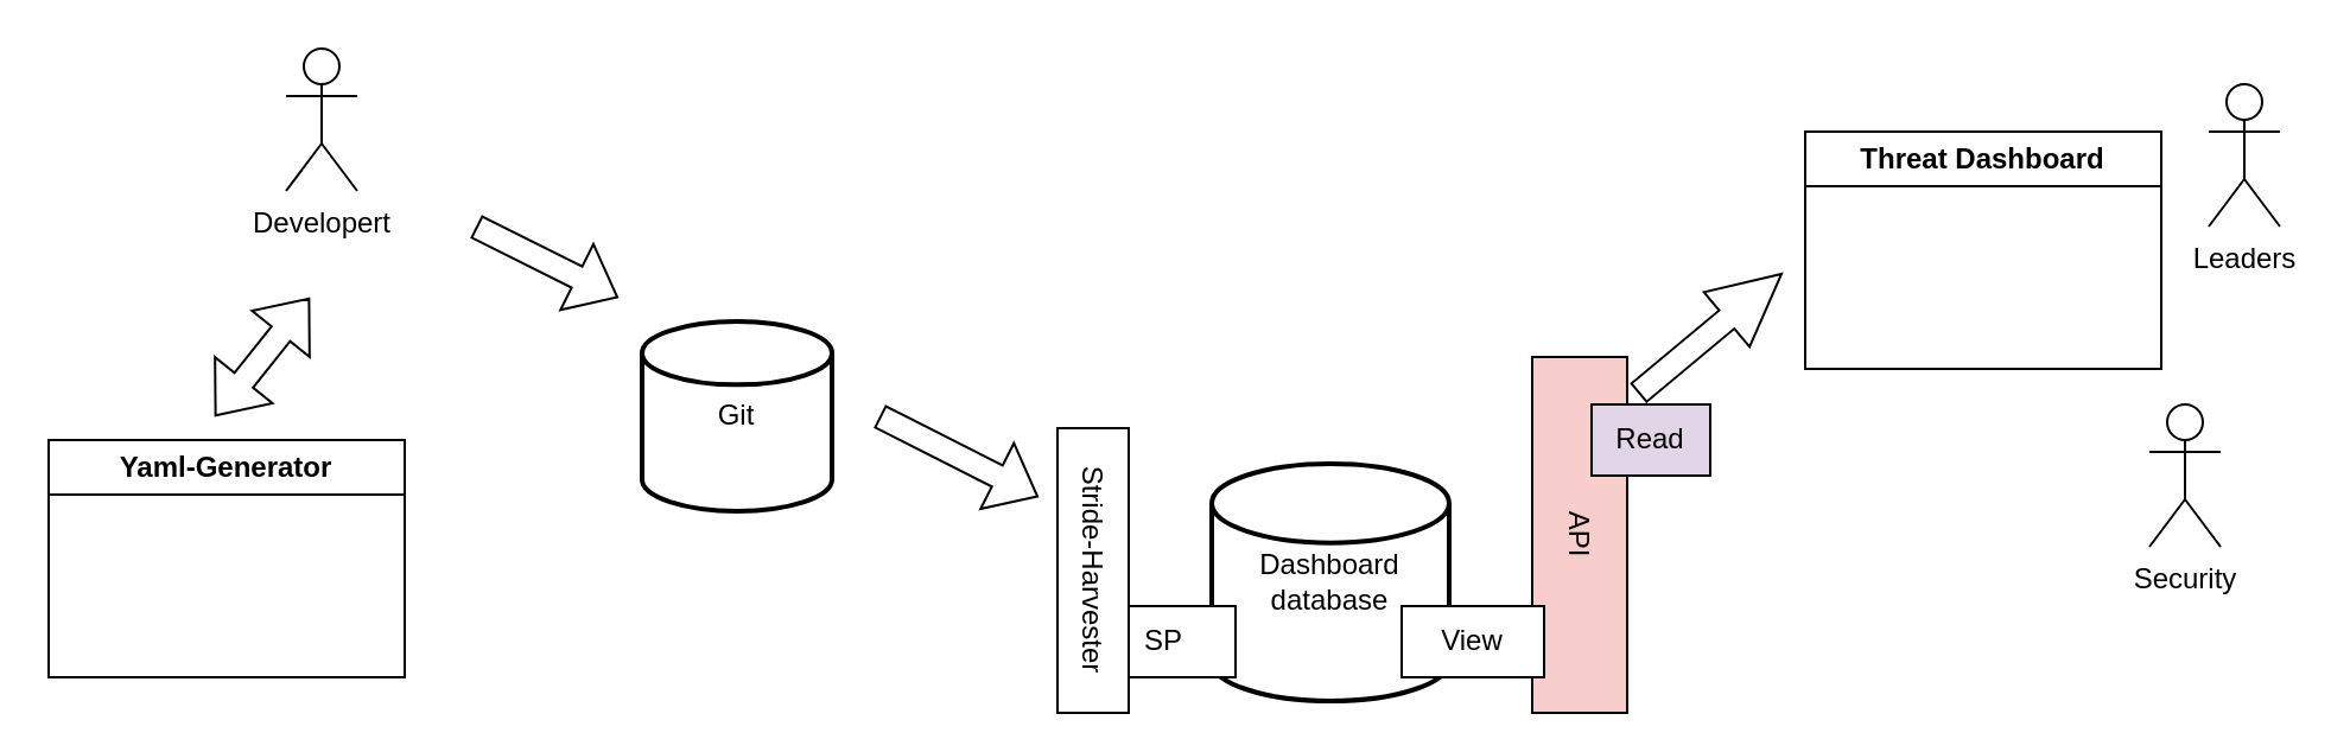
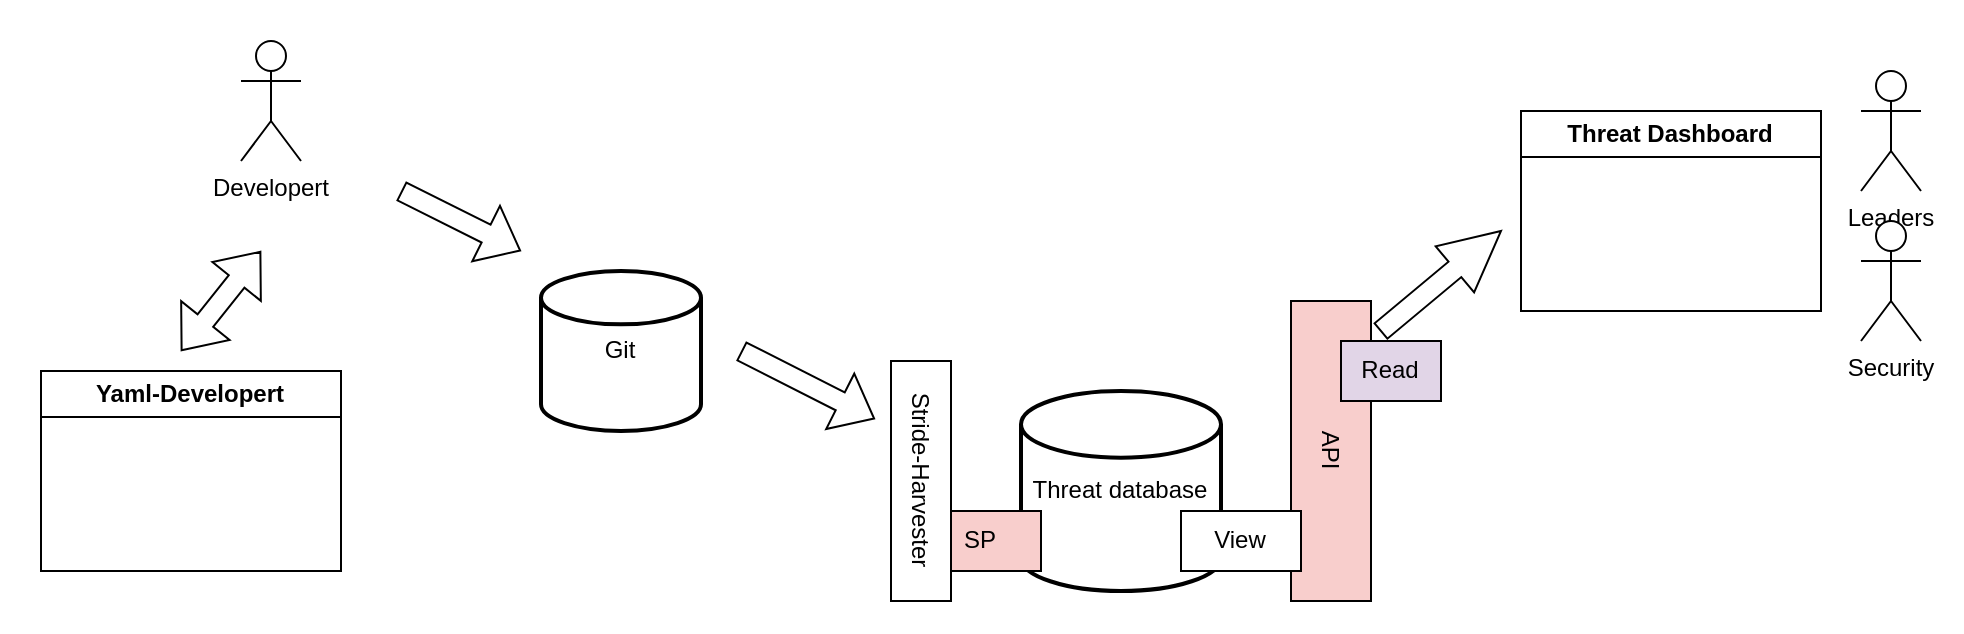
- <mxCell id="10" value="Yaml-Generator" style="swimlane;whiteSpace=wrap;html=1;" parent="1" vertex="1"><mxGeometry x="20" y="185" width="150" height="100" as="geometry" /></mxCell>
+ <mxCell id="10" value="Yaml-Developert" style="swimlane;whiteSpace=wrap;html=1;" parent="1" vertex="1"><mxGeometry x="20" y="185" width="150" height="100" as="geometry" /></mxCell>
- <mxCell id="17" value="Security" style="shape=umlActor;verticalLabelPosition=bottom;verticalAlign=top;html=1;outlineConnect=0;" parent="1" vertex="1"><mxGeometry x="905" y="170" width="30" height="60" as="geometry" /></mxCell>
+ <mxCell id="17" value="Security" style="shape=umlActor;verticalLabelPosition=bottom;verticalAlign=top;html=1;outlineConnect=0;" parent="1" vertex="1"><mxGeometry x="930" y="110" width="30" height="60" as="geometry" /></mxCell>
- <mxCell id="2" value="Dashboard database" style="strokeWidth=2;html=1;shape=mxgraph.flowchart.database;whiteSpace=wrap;verticalAlign=middle;" parent="1" vertex="1"><mxGeometry x="510" y="195" width="100" height="100" as="geometry" /></mxCell>
+ <mxCell id="2" value="Threat database" style="strokeWidth=2;html=1;shape=mxgraph.flowchart.database;whiteSpace=wrap;verticalAlign=middle;" parent="1" vertex="1"><mxGeometry x="510" y="195" width="100" height="100" as="geometry" /></mxCell>
- <mxCell id="15" value="SP" style="rounded=0;whiteSpace=wrap;html=1;" parent="1" vertex="1"><mxGeometry x="460" y="255" width="60" height="30" as="geometry" /></mxCell>
+ <mxCell id="15" value="SP" style="rounded=0;whiteSpace=wrap;html=1;fillColor=#f8cecc;" parent="1" vertex="1"><mxGeometry x="460" y="255" width="60" height="30" as="geometry" /></mxCell>
